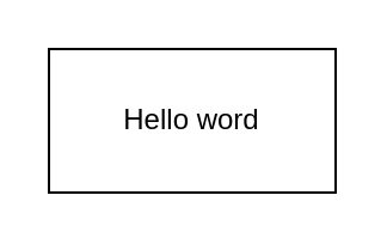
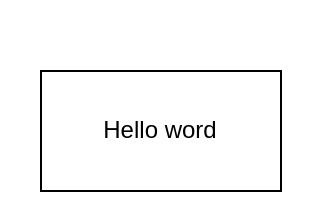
- <mxCell id="2" value="Hello word&lt;br&gt;" style="rounded=0;whiteSpace=wrap;html=1;" vertex="1" parent="1"><mxGeometry x="20" y="20" width="120" height="60" as="geometry" /></mxCell>
+ <mxCell id="2" value="Hello word&lt;br&gt;" style="rounded=0;whiteSpace=wrap;html=1;" vertex="1" parent="1"><mxGeometry x="20" y="35" width="120" height="60" as="geometry" /></mxCell>
